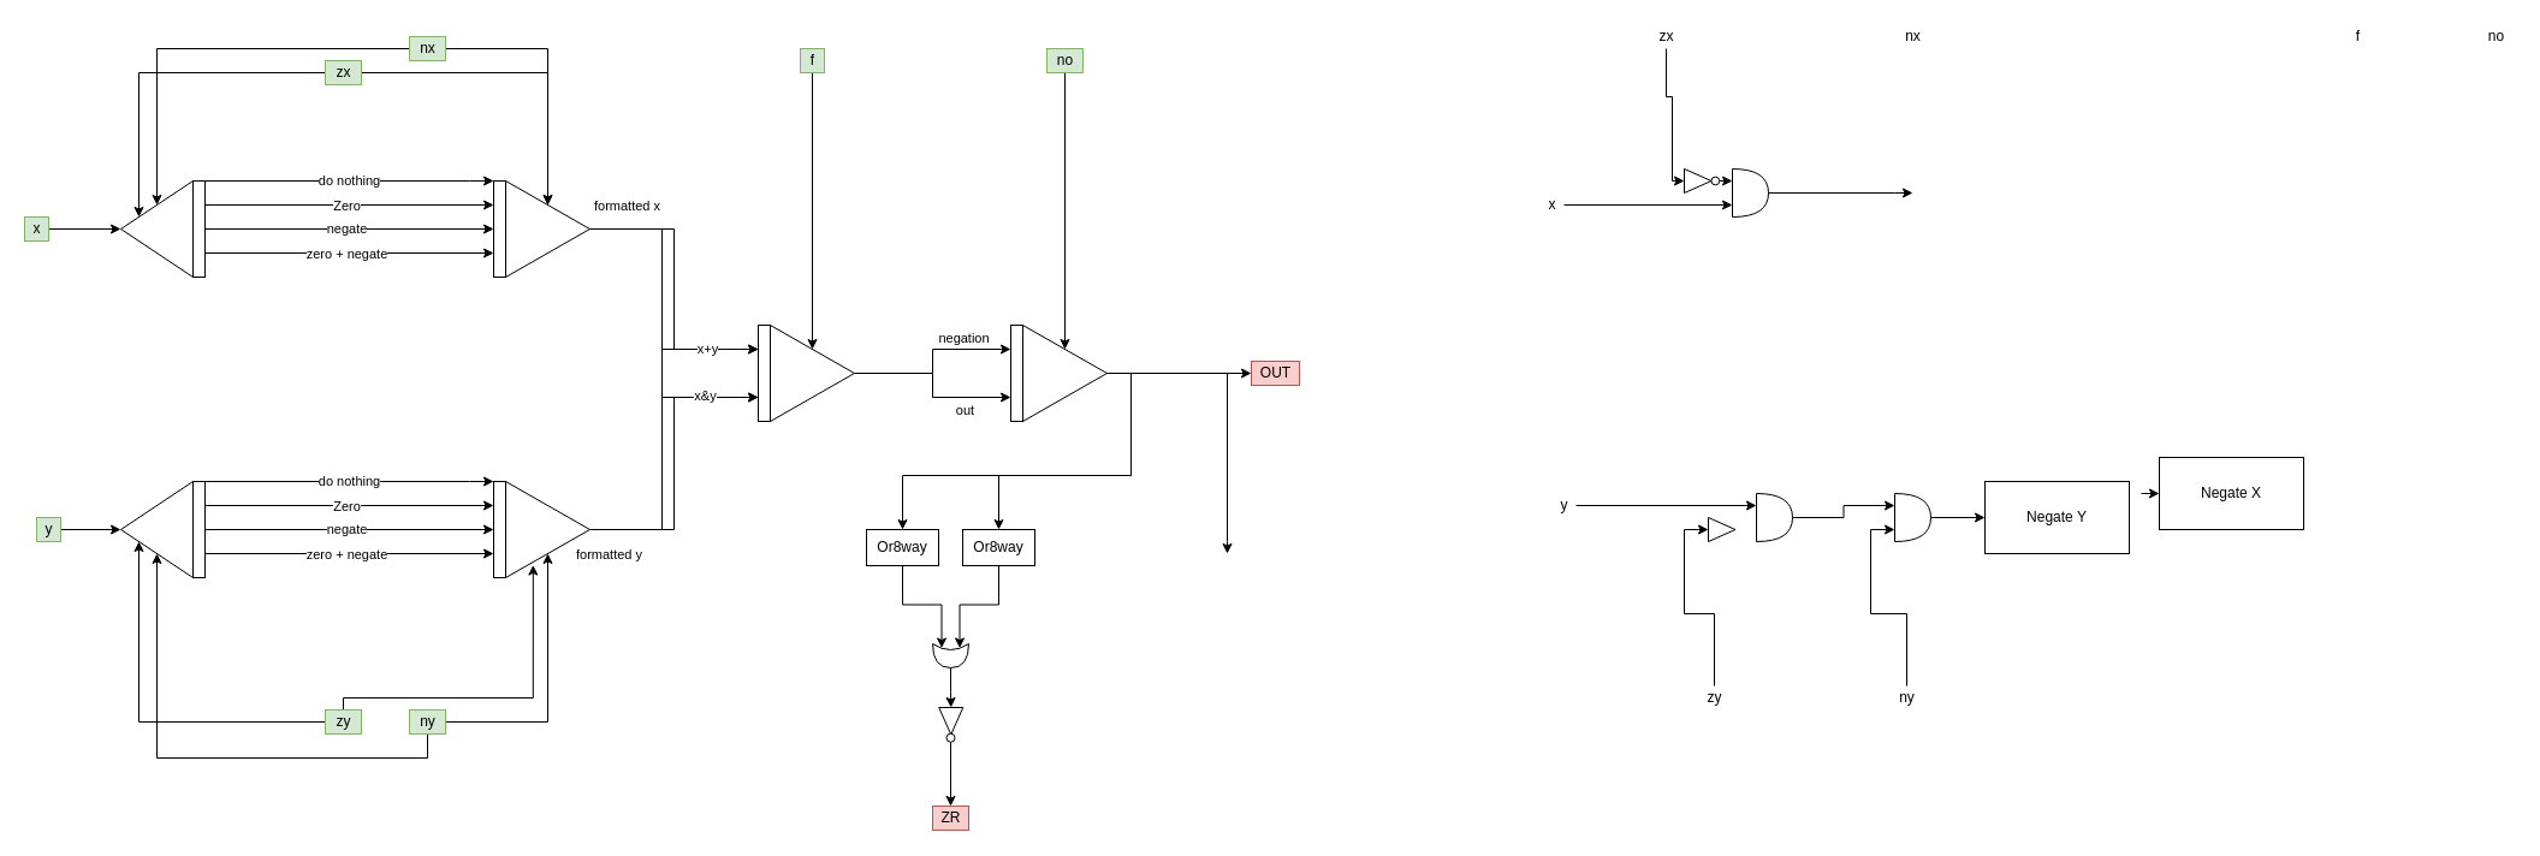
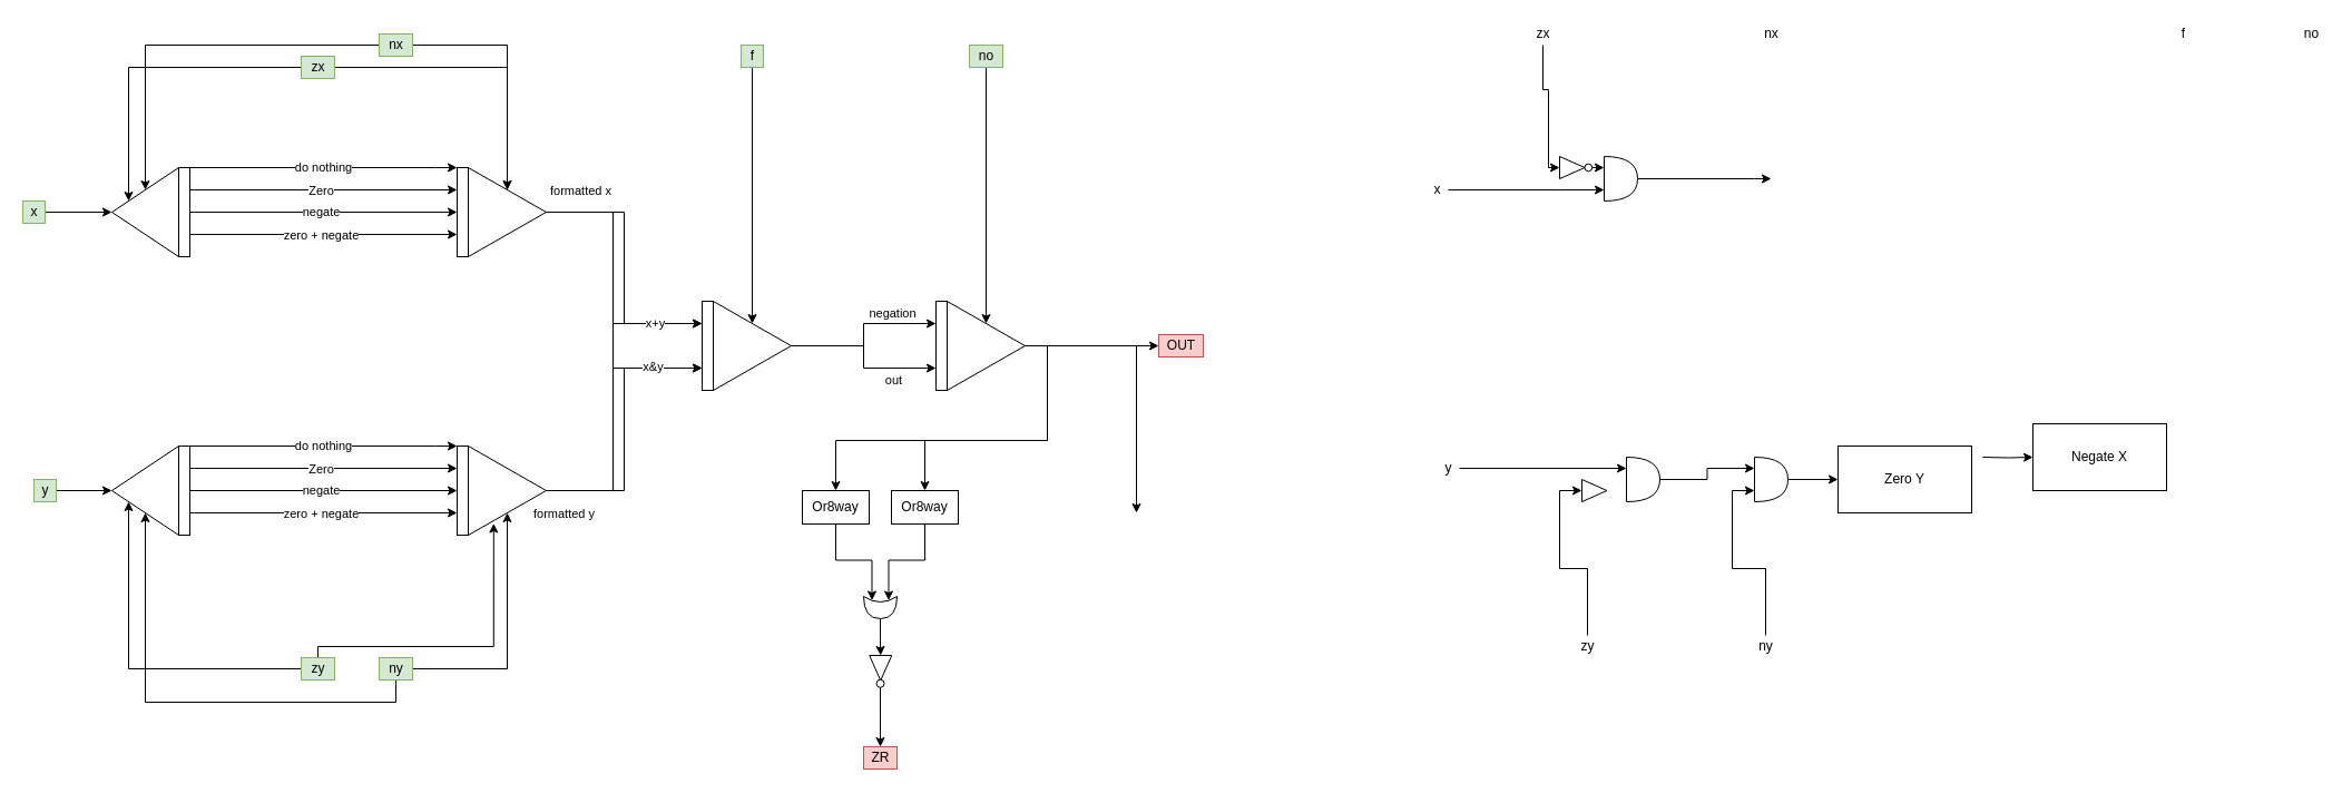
- <mxCell id="45" value="Negate X" style="rounded=0;whiteSpace=wrap;html=1;strokeWidth=1;fillColor=none;" vertex="1" parent="1"><mxGeometry x="1795" y="380" width="120" height="60" as="geometry" /></mxCell>
+ <mxCell id="45" value="Negate X" style="rounded=0;whiteSpace=wrap;html=1;strokeWidth=1;fillColor=none;" vertex="1" parent="1"><mxGeometry x="1825" y="380" width="120" height="60" as="geometry" /></mxCell>
- <mxCell id="46" value="Negate Y" style="rounded=0;whiteSpace=wrap;html=1;strokeWidth=1;fillColor=none;" vertex="1" parent="1"><mxGeometry x="1650" y="400" width="120" height="60" as="geometry" /></mxCell>
+ <mxCell id="46" value="Zero Y" style="rounded=0;whiteSpace=wrap;html=1;strokeWidth=1;fillColor=none;" vertex="1" parent="1"><mxGeometry x="1650" y="400" width="120" height="60" as="geometry" /></mxCell>
